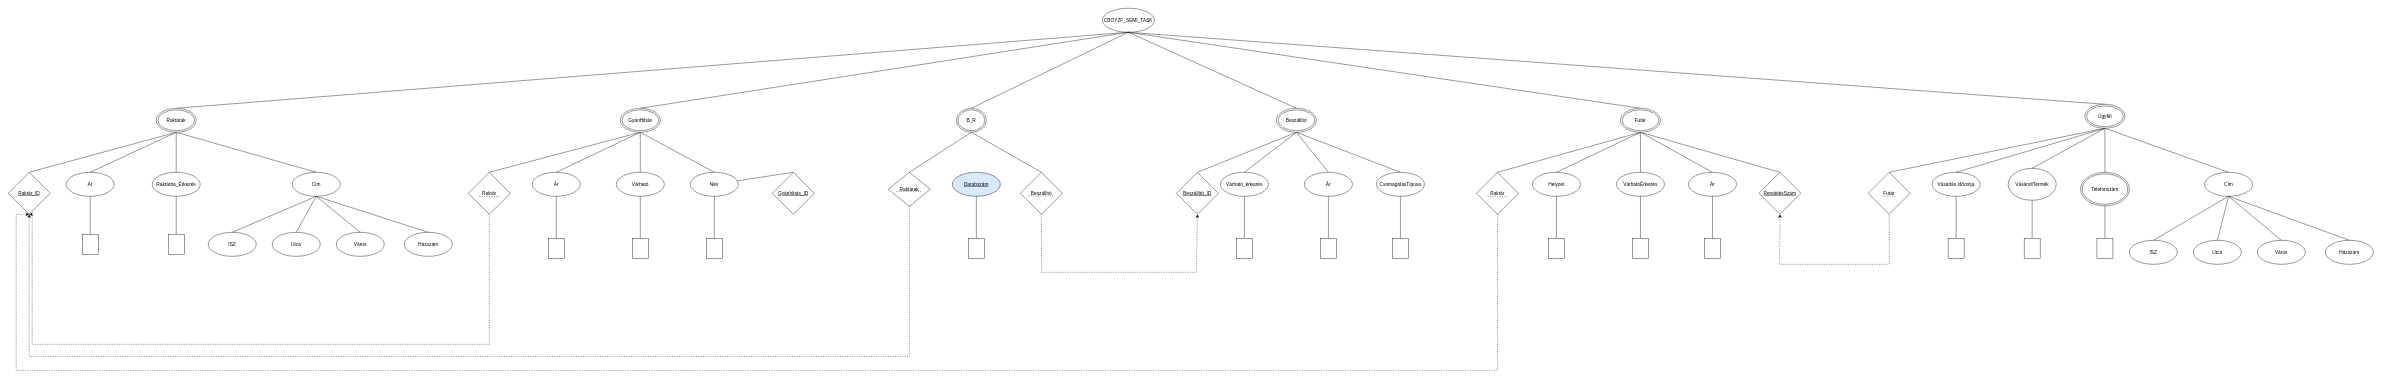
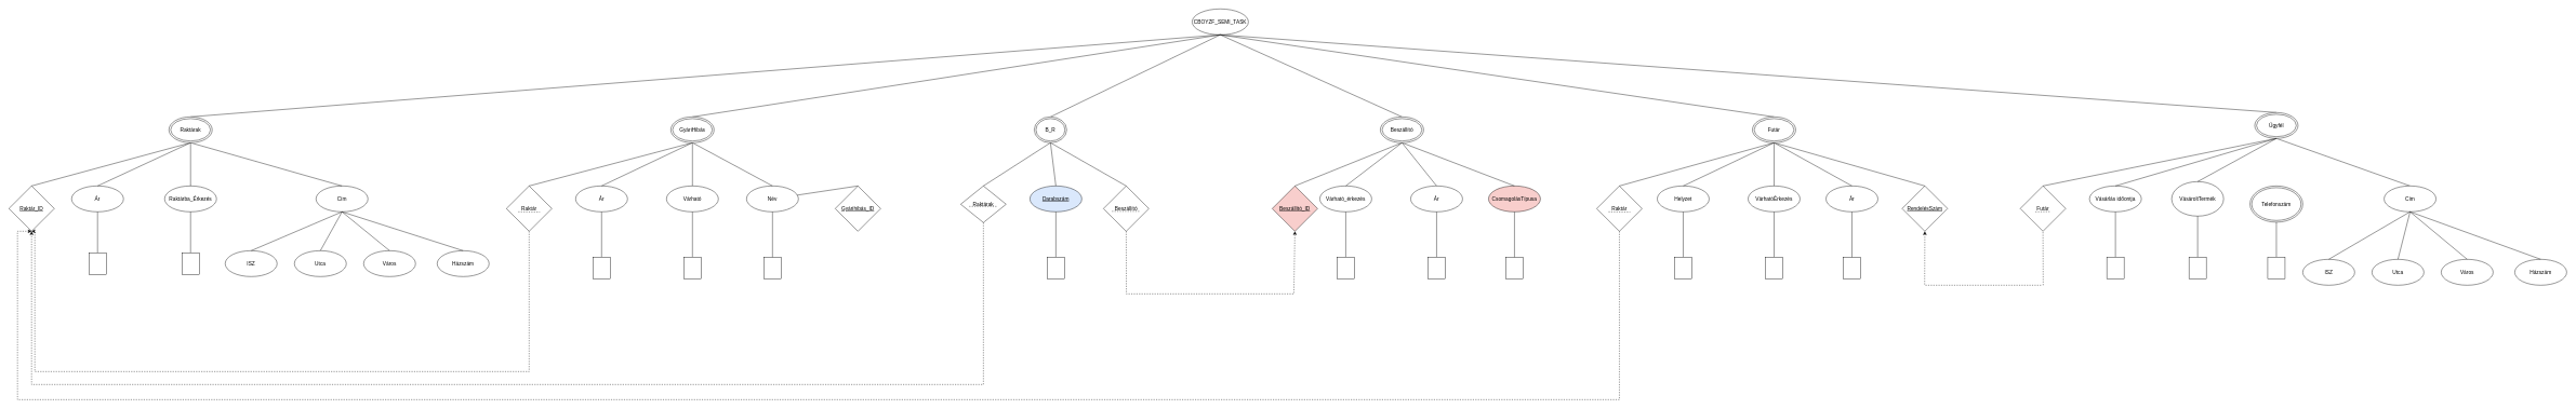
- <mxCell id="104" value="" style="endArrow=none;html=1;rounded=0;exitX=0.5;exitY=0;exitDx=0;exitDy=0;entryX=0.5;entryY=1;entryDx=0;entryDy=0;" edge="1" parent="1" source="103" target="120"><mxGeometry width="50" height="50" relative="1" as="geometry"><mxPoint x="5889" y="427.5" as="sourcePoint" /><mxPoint x="5024" y="369.5" as="targetPoint" /></mxGeometry></mxCell>
+ <mxCell id="41" value="" style="endArrow=none;html=1;rounded=0;entryX=0.5;entryY=1;entryDx=0;entryDy=0;exitX=0.5;exitY=0;exitDx=0;exitDy=0;" parent="1" source="39" target="115" edge="1"><mxGeometry width="50" height="50" relative="1" as="geometry"><mxPoint x="2470" y="670" as="sourcePoint" /><mxPoint x="2515" y="600" as="targetPoint" /></mxGeometry></mxCell>
- <mxCell id="53" value="CsomagolásTípusa" style="ellipse;whiteSpace=wrap;html=1;" vertex="1" parent="1"><mxGeometry x="3440" y="430" width="120" height="60" as="geometry" /></mxCell>
+ <mxCell id="53" value="CsomagolásTípusa" style="ellipse;whiteSpace=wrap;html=1;fillColor=#f8cecc;" vertex="1" parent="1"><mxGeometry x="3440" y="430" width="120" height="60" as="geometry" /></mxCell>
- <mxCell id="55" value="&lt;u&gt;Beszállító_ID&lt;/u&gt;" style="rhombus;whiteSpace=wrap;html=1;" vertex="1" parent="1"><mxGeometry x="2940" y="430" width="105" height="105" as="geometry" /></mxCell>
+ <mxCell id="55" value="&lt;u&gt;Beszállító_ID&lt;/u&gt;" style="rhombus;whiteSpace=wrap;html=1;fillColor=#f8cecc;" vertex="1" parent="1"><mxGeometry x="2940" y="430" width="105" height="105" as="geometry" /></mxCell>
